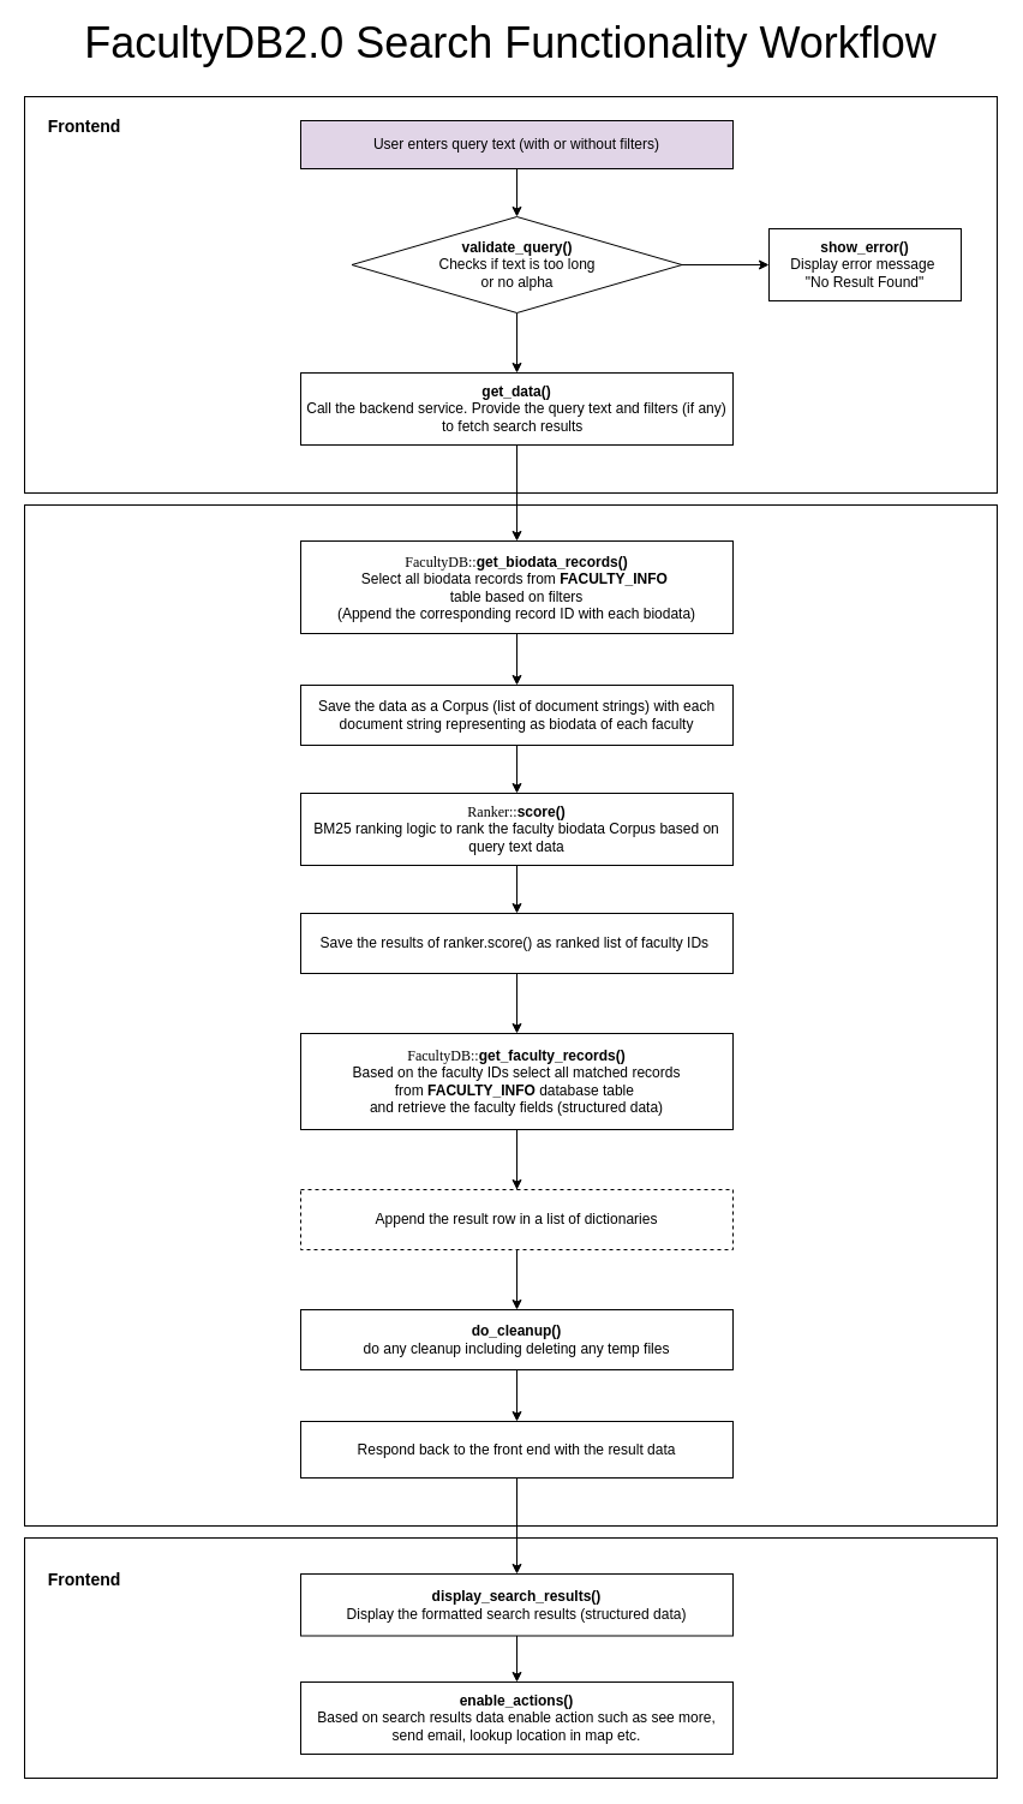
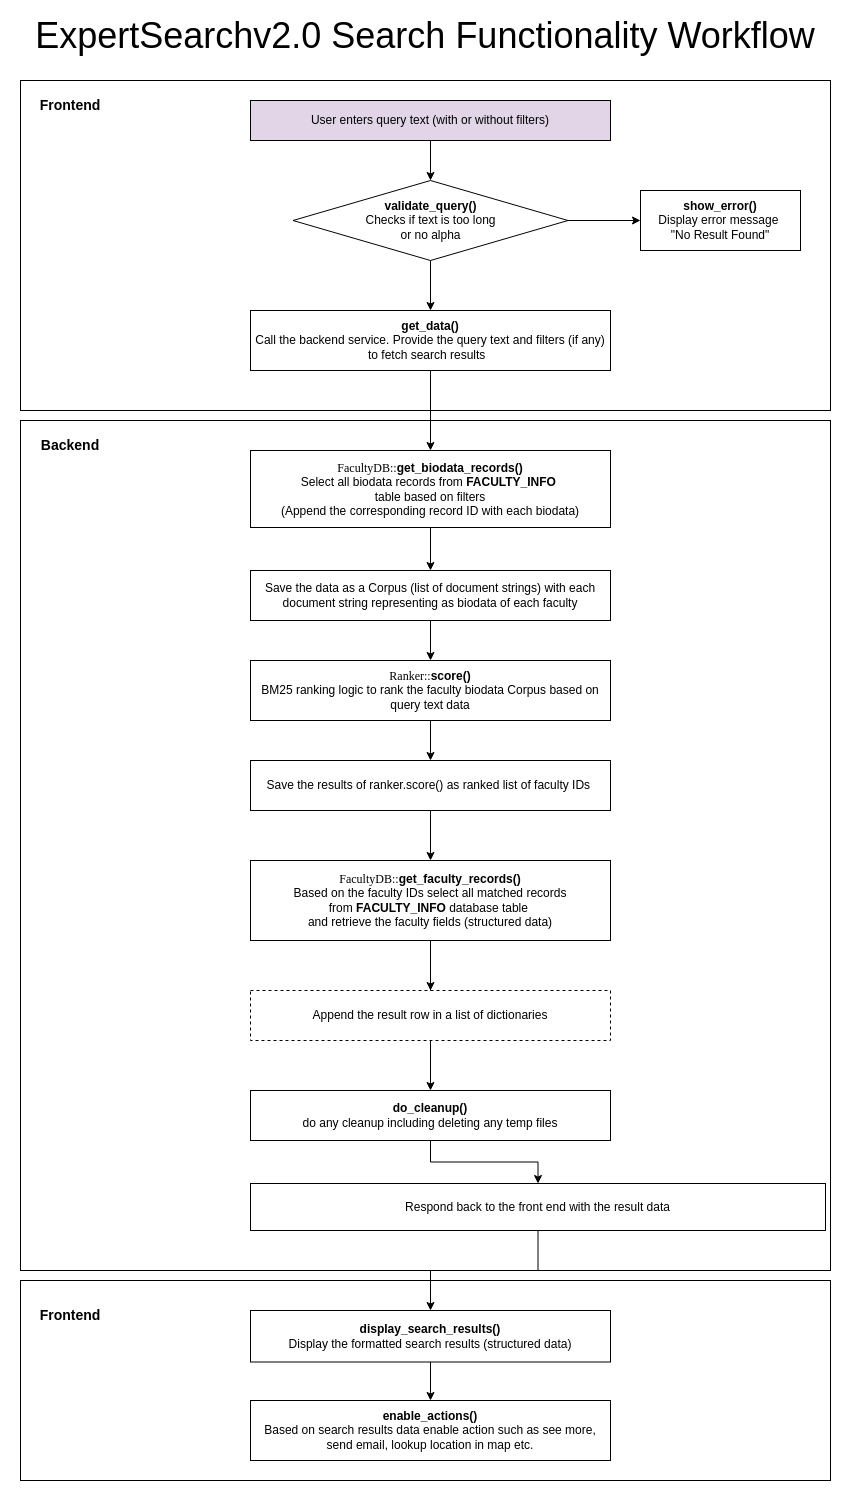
- <mxCell id="35" value="&lt;font style=&quot;font-size: 36px&quot;&gt;FacultyDB2.0 Search Functionality Workflow&lt;/font&gt;" style="text;html=1;strokeColor=none;fillColor=none;align=center;verticalAlign=middle;whiteSpace=wrap;rounded=0;" vertex="1" parent="1"><mxGeometry x="30" y="20" width="790" height="30" as="geometry" /></mxCell>
+ <mxCell id="35" value="&lt;font style=&quot;font-size: 36px&quot;&gt;ExpertSearchv2.0 Search Functionality Workflow&lt;/font&gt;" style="text;html=1;strokeColor=none;fillColor=none;align=center;verticalAlign=middle;whiteSpace=wrap;rounded=0;" vertex="1" parent="1"><mxGeometry x="30" y="20" width="790" height="30" as="geometry" /></mxCell>
+ <mxCell id="24" value="&lt;b&gt;&lt;font style=&quot;font-size: 14px&quot;&gt;Backend&lt;/font&gt;&lt;/b&gt;" style="text;html=1;strokeColor=none;fillColor=none;align=center;verticalAlign=middle;whiteSpace=wrap;rounded=0;" parent="1" vertex="1"><mxGeometry x="40" y="430" width="60" height="30" as="geometry" /></mxCell>
- <mxCell id="28" value="&lt;span&gt;Respond back to the front end with the result data&lt;/span&gt;" style="whiteSpace=wrap;html=1;rounded=0;" parent="1" vertex="1"><mxGeometry x="250" y="1183" width="360" height="47" as="geometry" /></mxCell>
+ <mxCell id="28" value="&lt;span&gt;Respond back to the front end with the result data&lt;/span&gt;" style="whiteSpace=wrap;html=1;rounded=0;" parent="1" vertex="1"><mxGeometry x="250" y="1183" width="575" height="47" as="geometry" /></mxCell>
